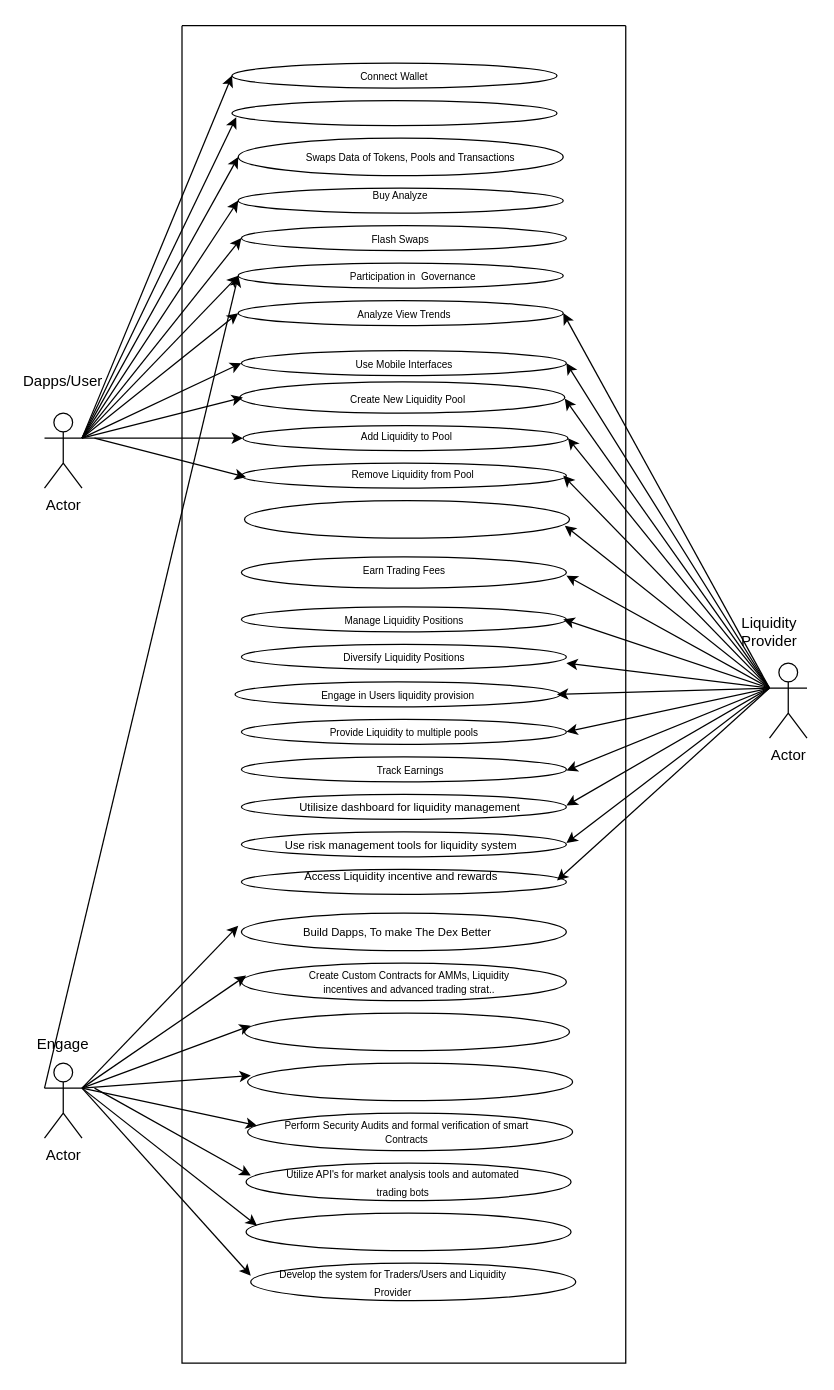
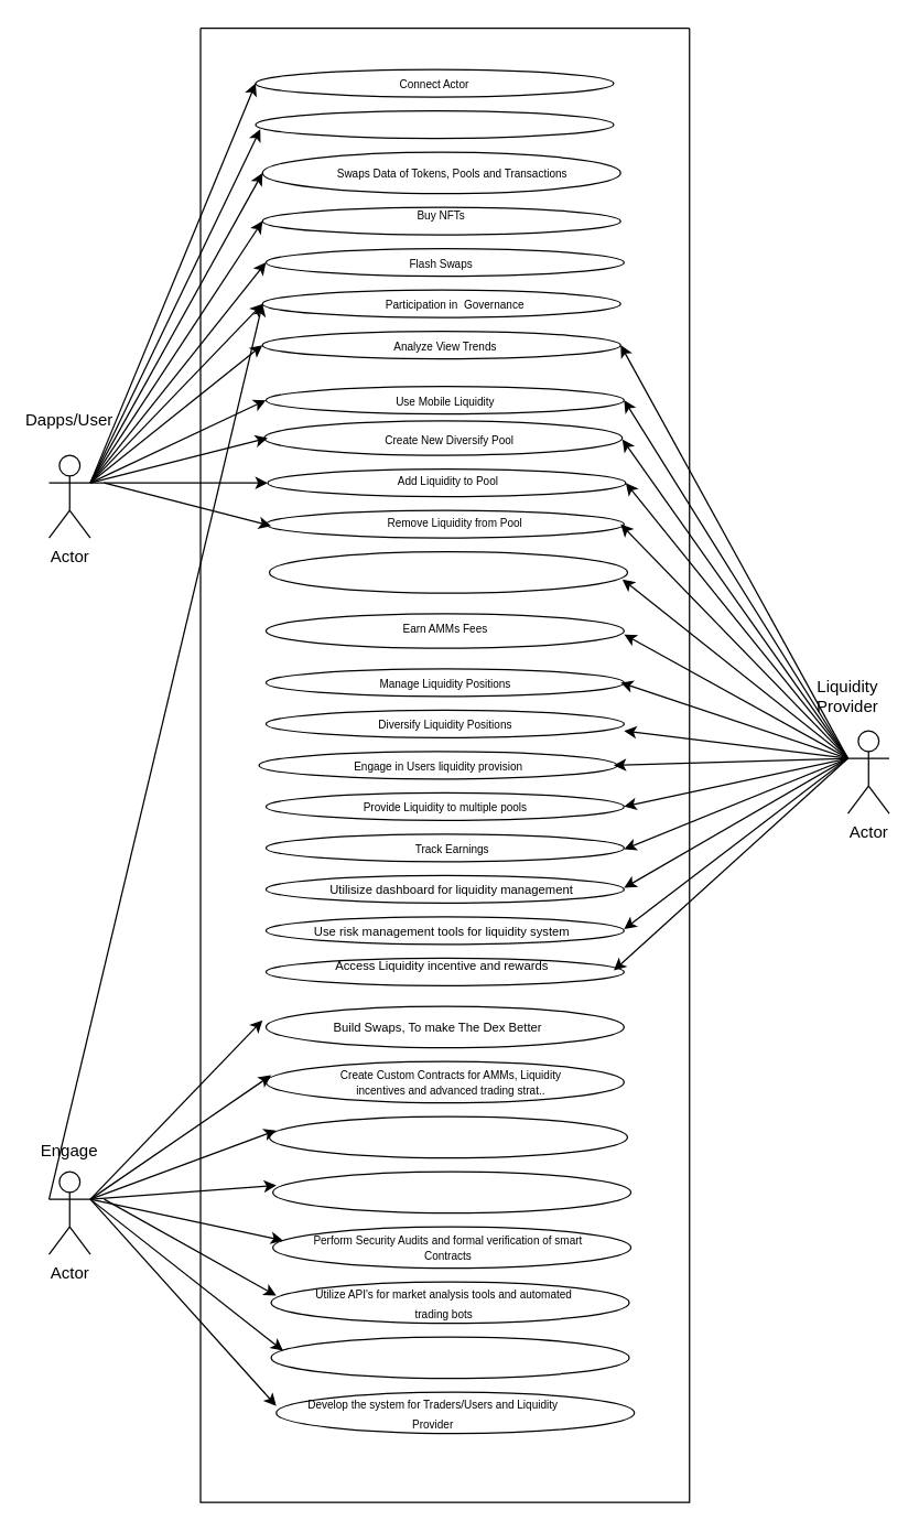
- <mxCell id="12" value="&lt;font style=&quot;font-size: 8px;&quot;&gt;Connect Wallet&lt;/font&gt;" style="text;html=1;align=center;verticalAlign=middle;whiteSpace=wrap;rounded=0;" vertex="1" parent="5"><mxGeometry x="100" y="25" width="140" height="30" as="geometry" /></mxCell>
+ <mxCell id="12" value="&lt;font style=&quot;font-size: 8px;&quot;&gt;Connect Actor&lt;/font&gt;" style="text;html=1;align=center;verticalAlign=middle;whiteSpace=wrap;rounded=0;" vertex="1" parent="5"><mxGeometry x="100" y="25" width="140" height="30" as="geometry" /></mxCell>
- <mxCell id="14" value="&lt;font style=&quot;font-size: 8px;&quot;&gt;Buy Analyze&lt;/font&gt;" style="text;html=1;align=center;verticalAlign=middle;whiteSpace=wrap;rounded=0;" vertex="1" parent="5"><mxGeometry x="105" y="120" width="140" height="30" as="geometry" /></mxCell>
+ <mxCell id="14" value="&lt;font style=&quot;font-size: 8px;&quot;&gt;Buy NFTs&lt;/font&gt;" style="text;html=1;align=center;verticalAlign=middle;whiteSpace=wrap;rounded=0;" vertex="1" parent="5"><mxGeometry x="105" y="120" width="140" height="30" as="geometry" /></mxCell>
- <mxCell id="21" value="&lt;font style=&quot;font-size: 8px;&quot;&gt;Use Mobile Interfaces&lt;/font&gt;" style="text;html=1;align=center;verticalAlign=middle;whiteSpace=wrap;rounded=0;" vertex="1" parent="5"><mxGeometry x="107.5" y="255" width="140" height="30" as="geometry" /></mxCell>
+ <mxCell id="21" value="&lt;font style=&quot;font-size: 8px;&quot;&gt;Use Mobile Liquidity&lt;/font&gt;" style="text;html=1;align=center;verticalAlign=middle;whiteSpace=wrap;rounded=0;" vertex="1" parent="5"><mxGeometry x="107.5" y="255" width="140" height="30" as="geometry" /></mxCell>
- <mxCell id="33" value="&lt;font style=&quot;font-size: 8px;&quot;&gt;Create New Liquidity Pool&lt;/font&gt;" style="text;html=1;align=center;verticalAlign=middle;whiteSpace=wrap;rounded=0;" vertex="1" parent="5"><mxGeometry x="101.25" y="282.5" width="160" height="30" as="geometry" /></mxCell>
+ <mxCell id="33" value="&lt;font style=&quot;font-size: 8px;&quot;&gt;Create New Diversify Pool&lt;/font&gt;" style="text;html=1;align=center;verticalAlign=middle;whiteSpace=wrap;rounded=0;" vertex="1" parent="5"><mxGeometry x="101.25" y="282.5" width="160" height="30" as="geometry" /></mxCell>
- <mxCell id="37" value="&lt;font style=&quot;font-size: 8px;&quot;&gt;Earn Trading Fees&lt;/font&gt;" style="text;html=1;align=center;verticalAlign=middle;whiteSpace=wrap;rounded=0;" vertex="1" parent="5"><mxGeometry x="97.5" y="420" width="160" height="30" as="geometry" /></mxCell>
+ <mxCell id="37" value="&lt;font style=&quot;font-size: 8px;&quot;&gt;Earn AMMs Fees&lt;/font&gt;" style="text;html=1;align=center;verticalAlign=middle;whiteSpace=wrap;rounded=0;" vertex="1" parent="5"><mxGeometry x="97.5" y="420" width="160" height="30" as="geometry" /></mxCell>
- <mxCell id="66" value="&lt;span style=&quot;font-size: 9px;&quot;&gt;Build Dapps, To make The Dex Better&lt;/span&gt;" style="text;html=1;align=center;verticalAlign=middle;whiteSpace=wrap;rounded=0;" vertex="1" parent="5"><mxGeometry x="45" y="710" width="255" height="30" as="geometry" /></mxCell>
+ <mxCell id="66" value="&lt;span style=&quot;font-size: 9px;&quot;&gt;Build Swaps, To make The Dex Better&lt;/span&gt;" style="text;html=1;align=center;verticalAlign=middle;whiteSpace=wrap;rounded=0;" vertex="1" parent="5"><mxGeometry x="45" y="710" width="255" height="30" as="geometry" /></mxCell>
